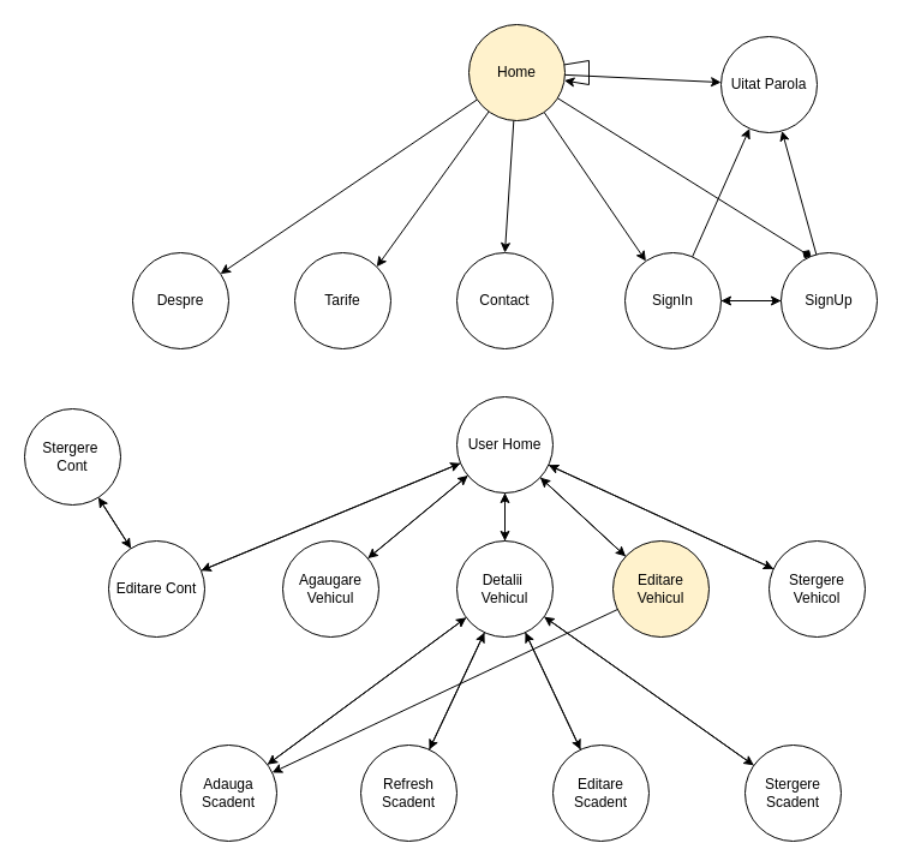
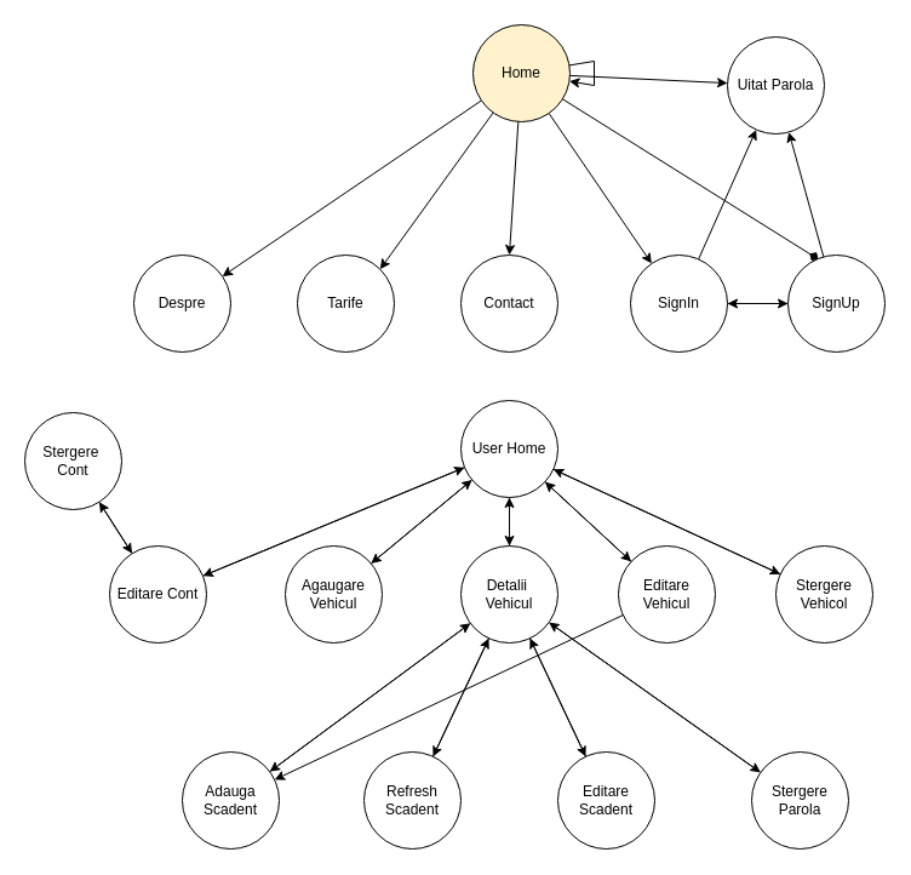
- <mxCell id="35" value="Editare Vehicul" style="ellipse;whiteSpace=wrap;html=1;aspect=fixed;fillColor=#fff2cc;" vertex="1" parent="1"><mxGeometry x="510" y="450" width="80" height="80" as="geometry" /></mxCell>
+ <mxCell id="35" value="Editare Vehicul" style="ellipse;whiteSpace=wrap;html=1;aspect=fixed;" vertex="1" parent="1"><mxGeometry x="510" y="450" width="80" height="80" as="geometry" /></mxCell>
- <mxCell id="51" value="Stergere Scadent" style="ellipse;whiteSpace=wrap;html=1;aspect=fixed;" vertex="1" parent="1"><mxGeometry x="620" y="620" width="80" height="80" as="geometry" /></mxCell>
+ <mxCell id="51" value="Stergere Parola" style="ellipse;whiteSpace=wrap;html=1;aspect=fixed;" vertex="1" parent="1"><mxGeometry x="620" y="620" width="80" height="80" as="geometry" /></mxCell>
